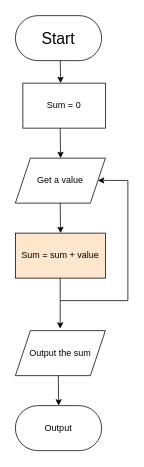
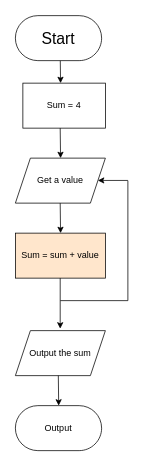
- <mxCell id="2" value="Sum = 0" style="rounded=0;whiteSpace=wrap;html=1;" vertex="1" parent="1"><mxGeometry x="30" y="110" width="110" height="60" as="geometry" /></mxCell>
+ <mxCell id="2" value="Sum = 4" style="rounded=0;whiteSpace=wrap;html=1;" vertex="1" parent="1"><mxGeometry x="30" y="110" width="110" height="60" as="geometry" /></mxCell>
